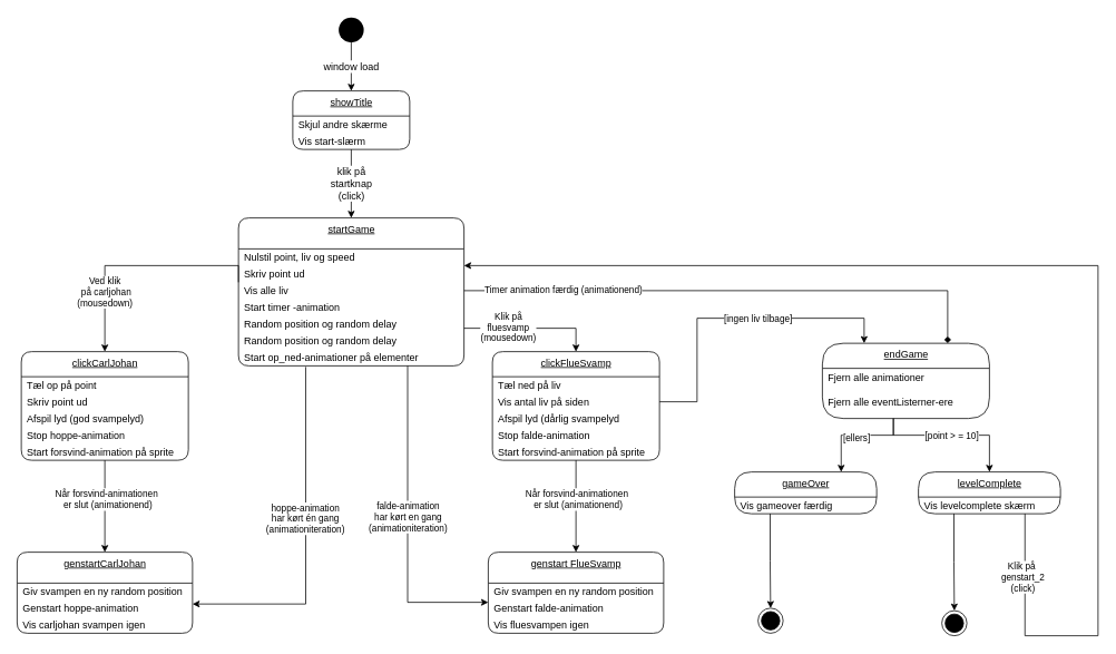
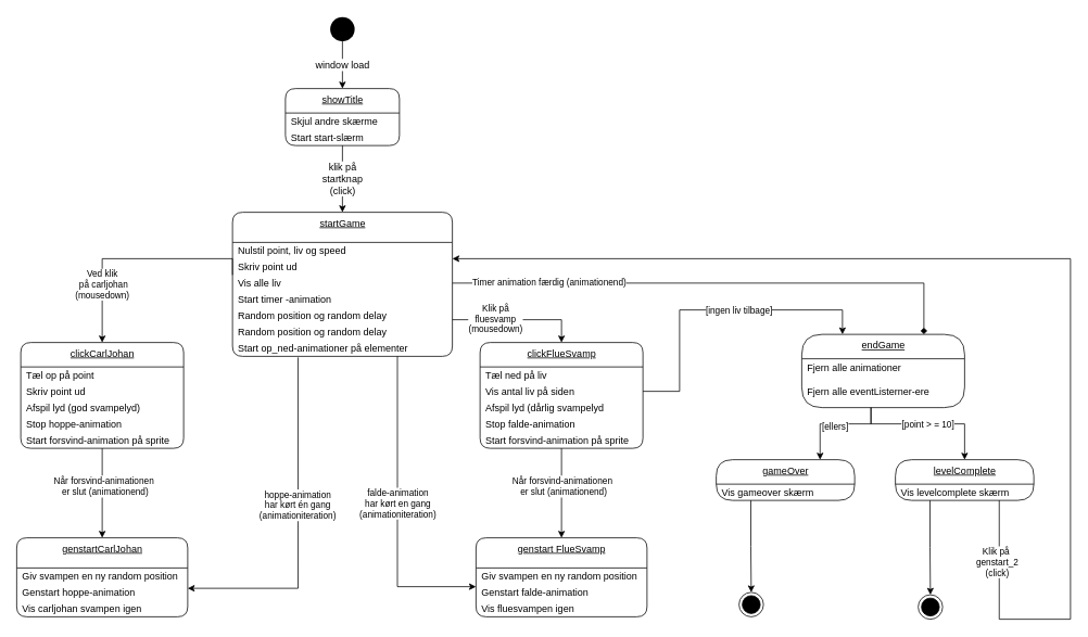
- <mxCell id="21" value="Vis start-slærm" style="fillColor=none;strokeColor=none;align=left;verticalAlign=middle;spacingLeft=5;" parent="19" vertex="1"><mxGeometry y="50" width="140" height="20" as="geometry" /></mxCell>
+ <mxCell id="21" value="Start start-slærm" style="fillColor=none;strokeColor=none;align=left;verticalAlign=middle;spacingLeft=5;" parent="19" vertex="1"><mxGeometry y="50" width="140" height="20" as="geometry" /></mxCell>
- <mxCell id="45" value="Vis gameover færdig" style="fillColor=none;strokeColor=none;align=left;verticalAlign=middle;spacingLeft=5;" parent="44" vertex="1"><mxGeometry y="30" width="170" height="20" as="geometry" /></mxCell>
+ <mxCell id="45" value="Vis gameover skærm" style="fillColor=none;strokeColor=none;align=left;verticalAlign=middle;spacingLeft=5;" parent="44" vertex="1"><mxGeometry y="30" width="170" height="20" as="geometry" /></mxCell>
